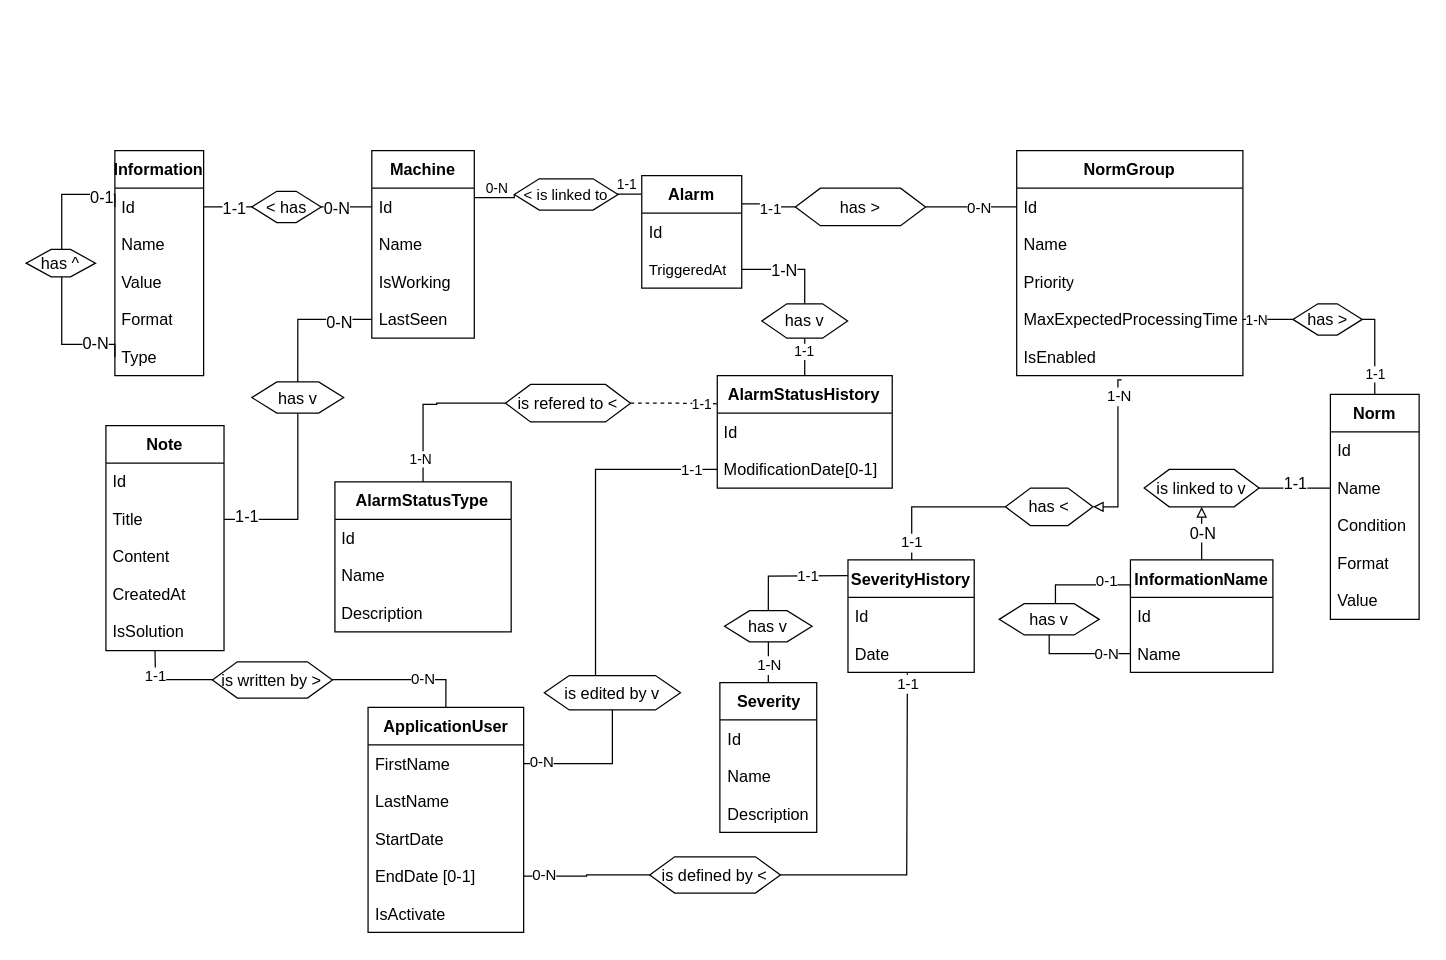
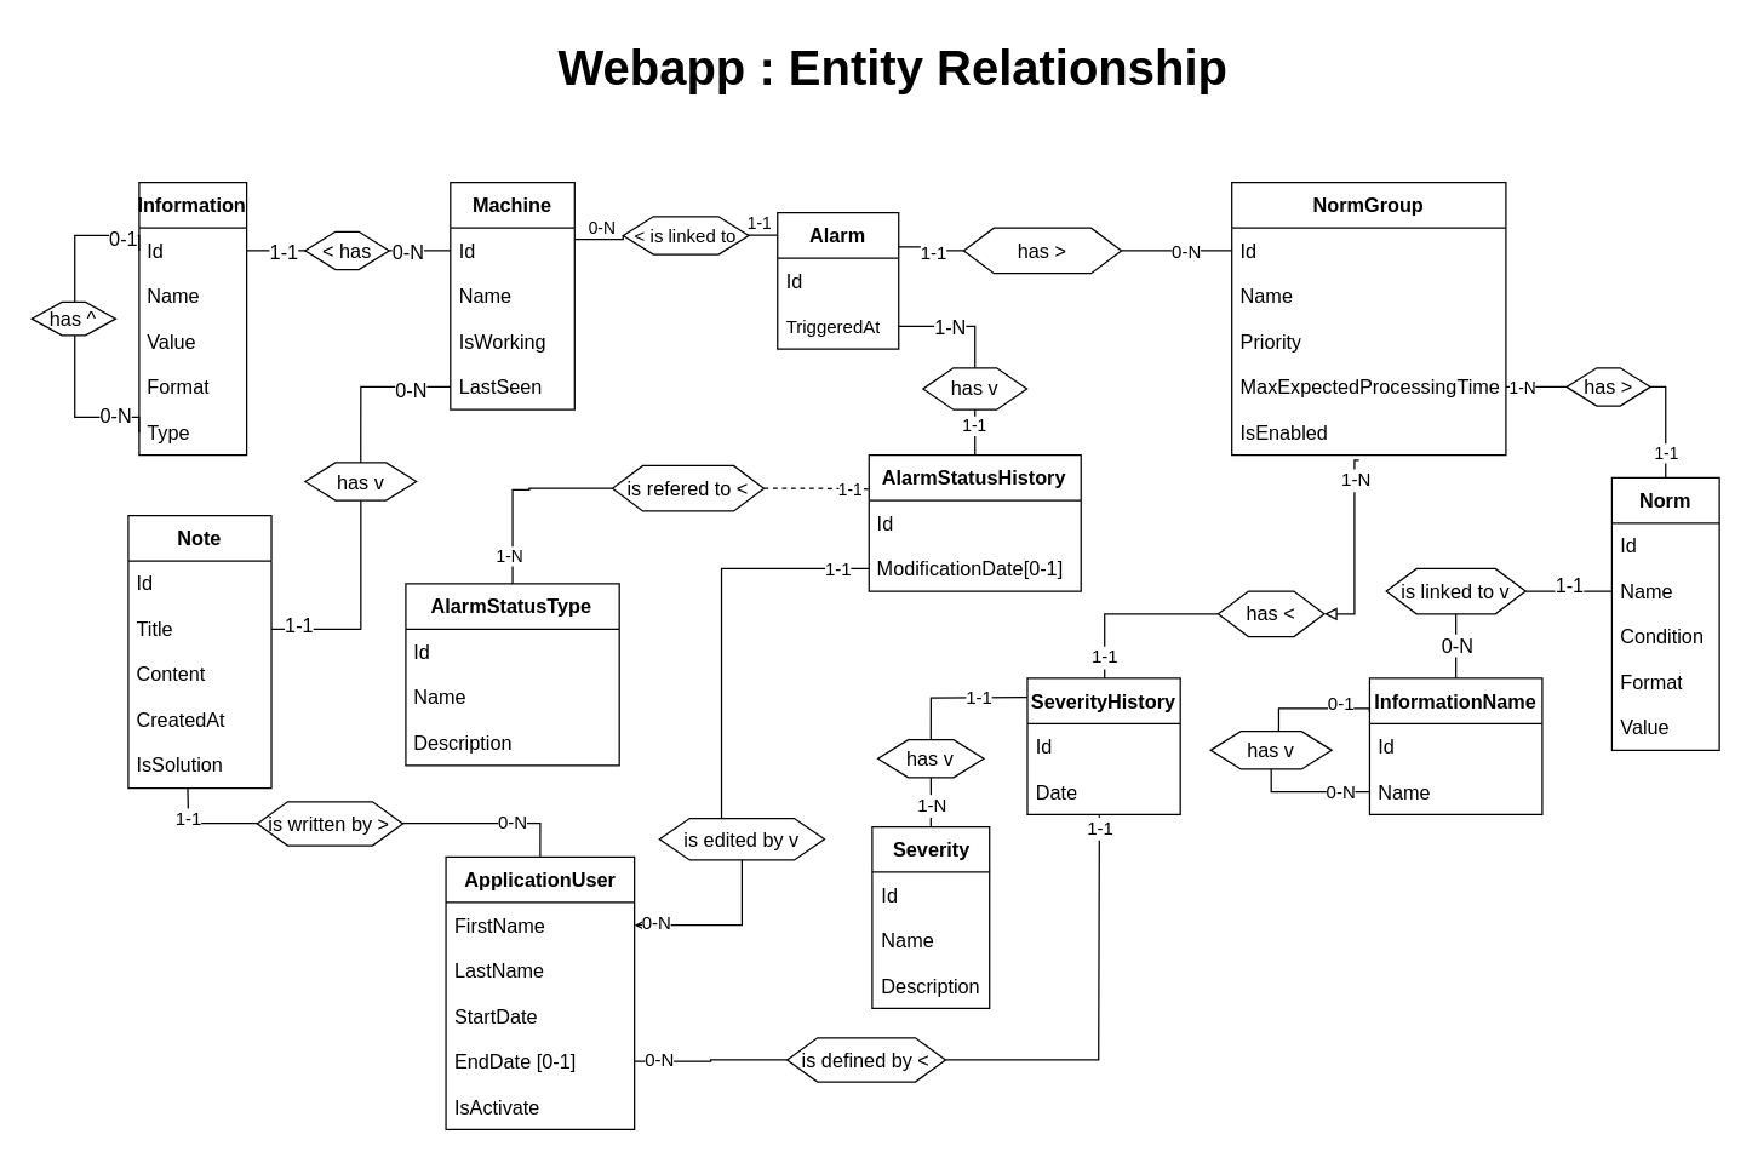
+ <mxCell id="89" value="&lt;font style=&quot;font-size: 32px;&quot;&gt;&lt;b&gt;Webapp : Entity Relationship&lt;br&gt;&lt;/b&gt;&lt;/font&gt;" style="text;html=1;align=center;verticalAlign=middle;resizable=0;points=[];autosize=1;strokeColor=none;fillColor=none;" parent="1" vertex="1"><mxGeometry x="354" y="20" width="470" height="50" as="geometry" /></mxCell>
- <mxCell id="46" value="" style="edgeStyle=orthogonalEdgeStyle;rounded=0;orthogonalLoop=1;jettySize=auto;html=1;entryX=0.5;entryY=1;entryDx=0;entryDy=0;endArrow=block;endFill=0;fontSize=13;exitX=0.5;exitY=0;exitDx=0;exitDy=0;" parent="1" source="41" target="48" edge="1"><mxGeometry relative="1" as="geometry"><mxPoint x="710.055" y="865.5" as="sourcePoint" /><mxPoint x="709.317" y="821.325" as="targetPoint" /></mxGeometry></mxCell>
+ <mxCell id="46" value="" style="edgeStyle=orthogonalEdgeStyle;rounded=0;orthogonalLoop=1;jettySize=auto;html=1;entryX=0.5;entryY=1;entryDx=0;entryDy=0;endArrow=none;endFill=0;fontSize=13;exitX=0.5;exitY=0;exitDx=0;exitDy=0;" parent="1" source="41" target="48" edge="1"><mxGeometry relative="1" as="geometry"><mxPoint x="710.055" y="865.5" as="sourcePoint" /><mxPoint x="709.317" y="821.325" as="targetPoint" /></mxGeometry></mxCell>
- <mxCell id="115" style="edgeStyle=orthogonalEdgeStyle;rounded=0;orthogonalLoop=1;jettySize=auto;html=1;entryX=1;entryY=0.5;entryDx=0;entryDy=0;endArrow=none;endFill=0;" parent="1" source="119" target="16" edge="1"><mxGeometry relative="1" as="geometry"><Array as="points" /></mxGeometry></mxCell>
+ <mxCell id="115" style="edgeStyle=orthogonalEdgeStyle;rounded=0;orthogonalLoop=1;jettySize=auto;html=1;entryX=1;entryY=0.5;entryDx=0;entryDy=0;endArrow=open;endFill=0;" parent="1" source="119" target="16" edge="1"><mxGeometry relative="1" as="geometry"><Array as="points" /></mxGeometry></mxCell>
